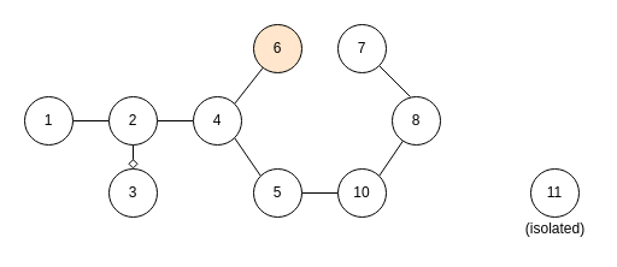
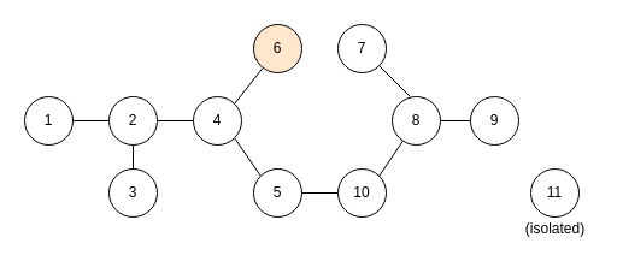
+ <mxCell id="16" style="edgeStyle=none;rounded=0;orthogonalLoop=1;jettySize=auto;html=1;exitX=1;exitY=0.5;exitDx=0;exitDy=0;entryX=0;entryY=0.5;entryDx=0;entryDy=0;endArrow=none;endFill=0;" edge="1" parent="1" source="17" target="18"><mxGeometry relative="1" as="geometry" /></mxCell>
+ <mxCell id="18" value="9" style="ellipse;whiteSpace=wrap;html=1;" vertex="1" parent="1"><mxGeometry x="390" y="80" width="40" height="40" as="geometry" /></mxCell>
- <mxCell id="5" style="edgeStyle=orthogonalEdgeStyle;rounded=0;orthogonalLoop=1;jettySize=auto;html=1;exitX=0.5;exitY=1;exitDx=0;exitDy=0;entryX=0.5;entryY=0;entryDx=0;entryDy=0;endArrow=diamond;endFill=0;" edge="1" parent="1" source="6" target="7"><mxGeometry relative="1" as="geometry" /></mxCell>
+ <mxCell id="5" style="edgeStyle=orthogonalEdgeStyle;rounded=0;orthogonalLoop=1;jettySize=auto;html=1;exitX=0.5;exitY=1;exitDx=0;exitDy=0;entryX=0.5;entryY=0;entryDx=0;entryDy=0;endArrow=none;endFill=0;" edge="1" parent="1" source="6" target="7"><mxGeometry relative="1" as="geometry" /></mxCell>
